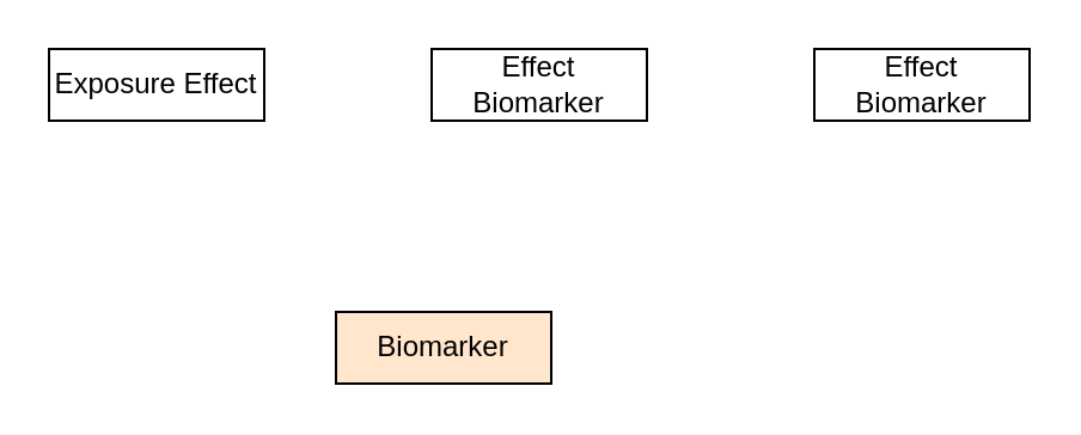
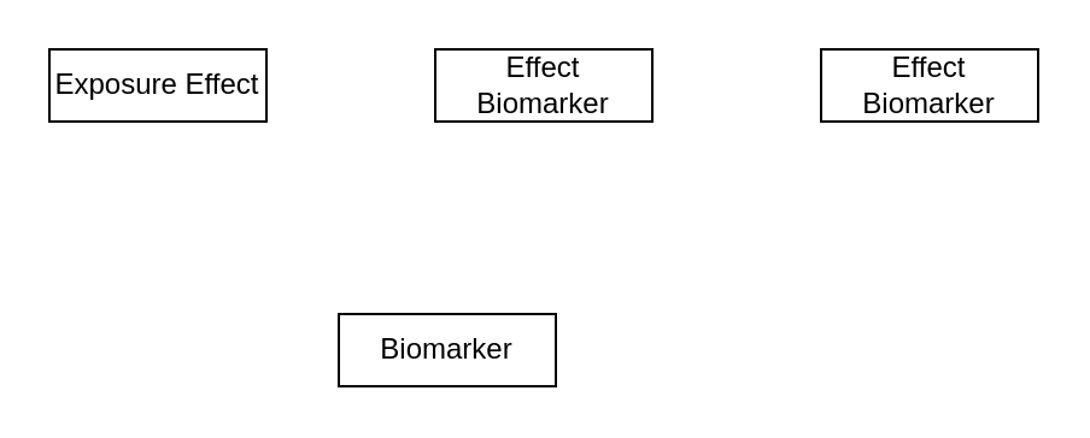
- <mxCell id="2" value="Biomarker" style="rounded=0;whiteSpace=wrap;html=1;fillColor=#ffe6cc;" parent="1" vertex="1"><mxGeometry x="140" y="130" width="90" height="30" as="geometry" /></mxCell>
+ <mxCell id="2" value="Biomarker" style="rounded=0;whiteSpace=wrap;html=1;" parent="1" vertex="1"><mxGeometry x="140" y="130" width="90" height="30" as="geometry" /></mxCell>
